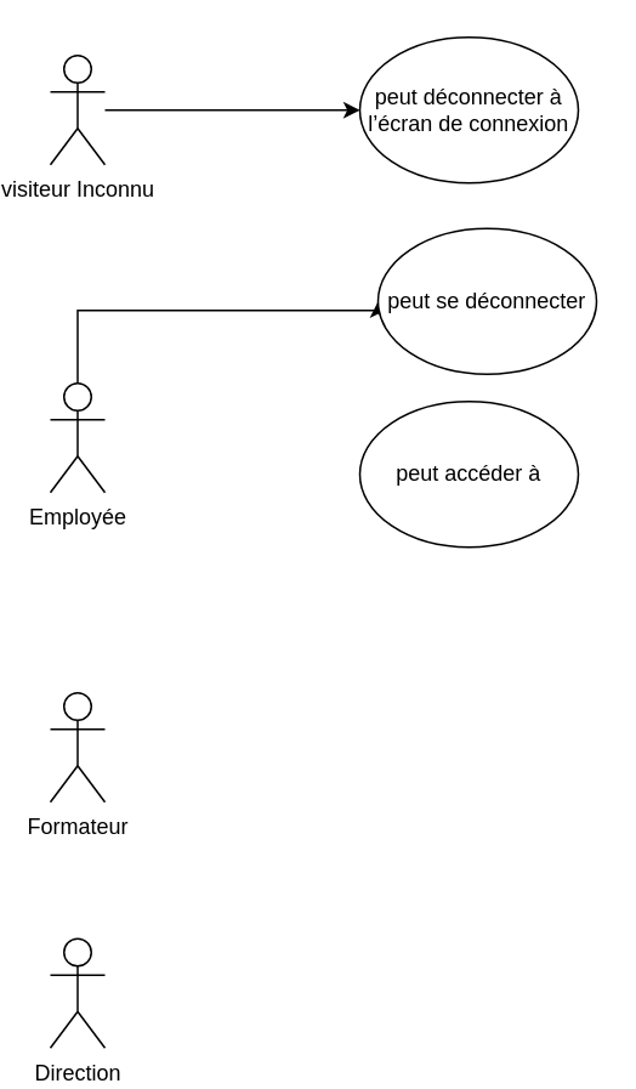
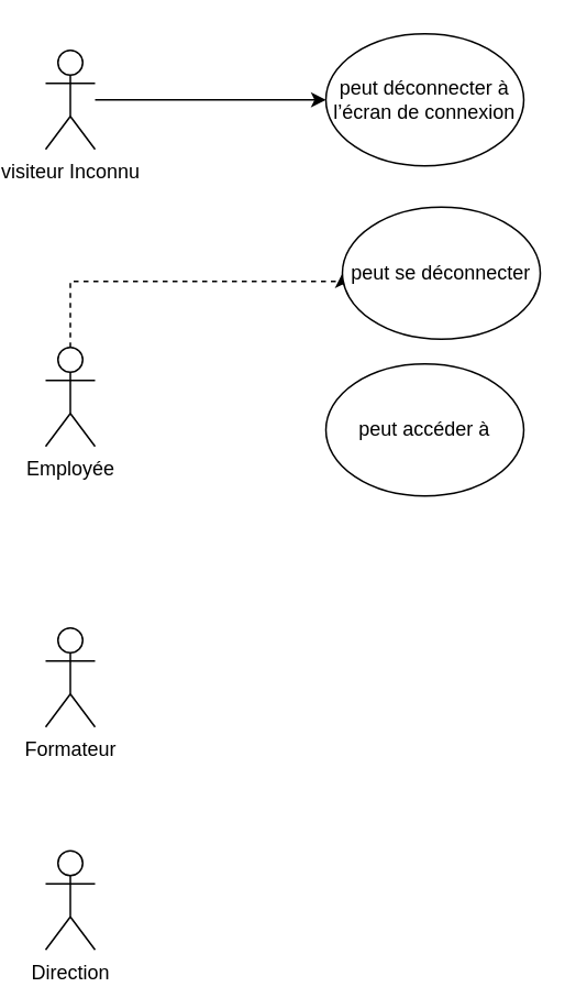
- <mxCell id="5" style="edgeStyle=orthogonalEdgeStyle;rounded=0;orthogonalLoop=1;jettySize=auto;html=1;entryX=0;entryY=0.5;entryDx=0;entryDy=0;" edge="1" parent="1" source="6" target="7"><mxGeometry relative="1" as="geometry"><Array as="points"><mxPoint x="35" y="170" /></Array></mxGeometry></mxCell>
+ <mxCell id="5" style="edgeStyle=orthogonalEdgeStyle;rounded=0;orthogonalLoop=1;jettySize=auto;html=1;entryX=0;entryY=0.5;entryDx=0;entryDy=0;dashed=1;" edge="1" parent="1" source="6" target="7"><mxGeometry relative="1" as="geometry"><Array as="points"><mxPoint x="35" y="170" /></Array></mxGeometry></mxCell>
